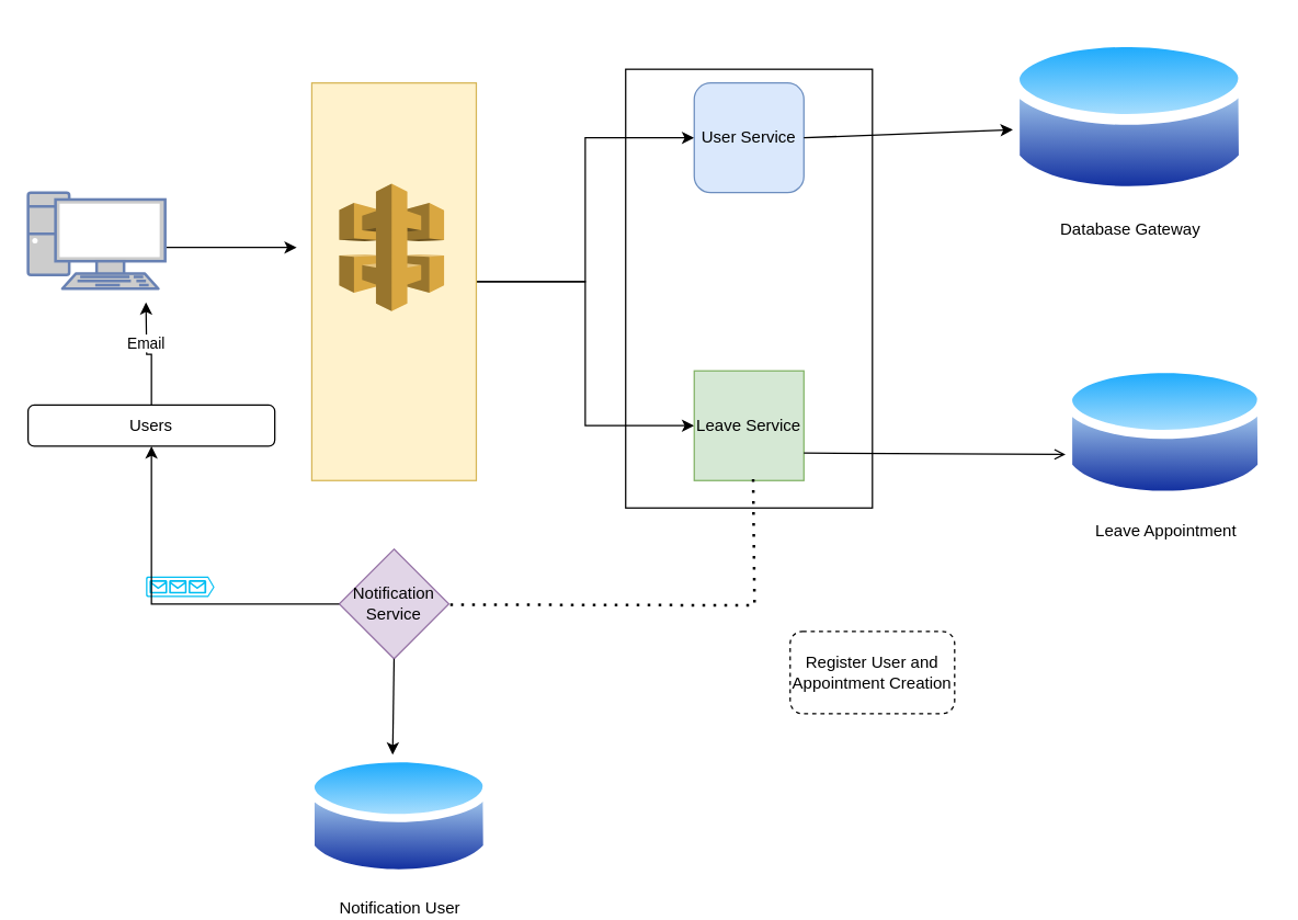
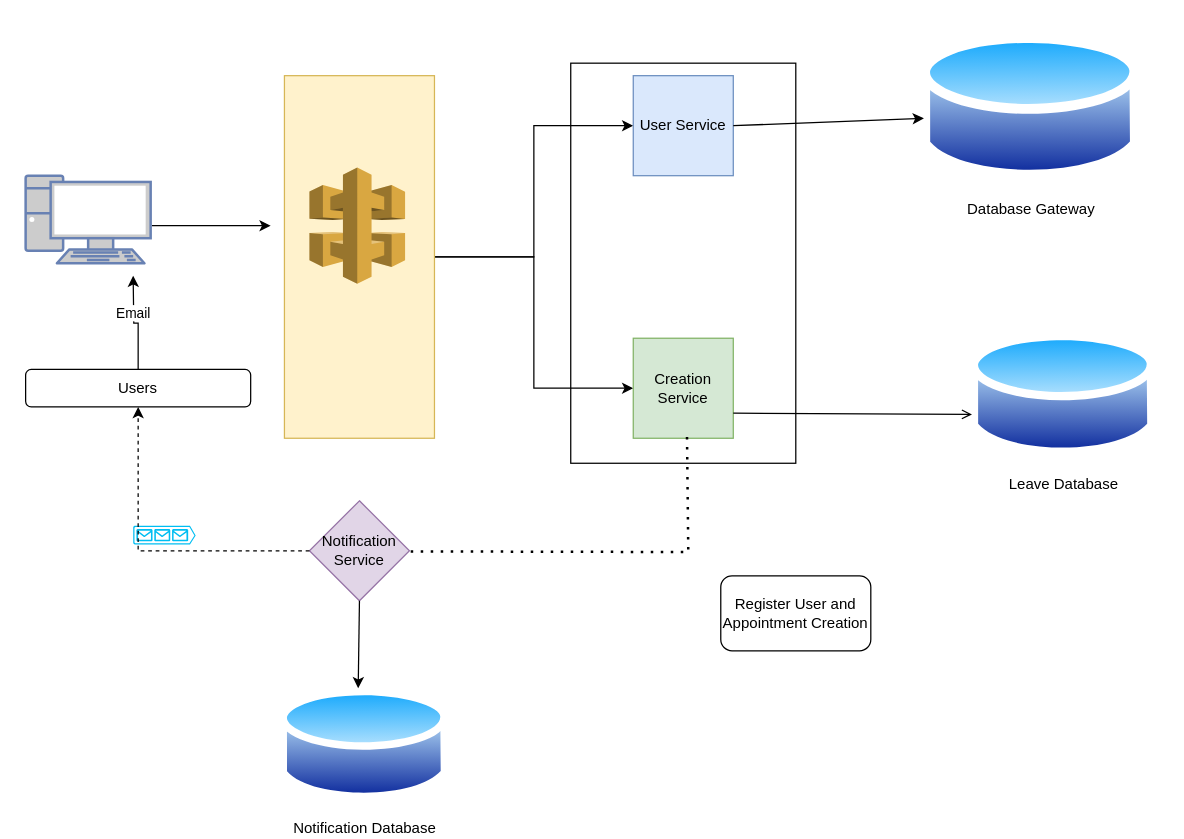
- <mxCell id="7" value="User Service" style="whiteSpace=wrap;html=1;aspect=fixed;fillColor=#dae8fc;strokeColor=#6c8ebf;rounded=1;" parent="1" vertex="1"><mxGeometry x="506" y="60" width="80" height="80" as="geometry" /></mxCell>
+ <mxCell id="7" value="User Service" style="whiteSpace=wrap;html=1;aspect=fixed;fillColor=#dae8fc;strokeColor=#6c8ebf;" parent="1" vertex="1"><mxGeometry x="506" y="60" width="80" height="80" as="geometry" /></mxCell>
- <mxCell id="8" value="Leave Service" style="whiteSpace=wrap;html=1;aspect=fixed;fillColor=#d5e8d4;strokeColor=#82b366;" parent="1" vertex="1"><mxGeometry x="506" y="270" width="80" height="80" as="geometry" /></mxCell>
+ <mxCell id="8" value="Creation Service" style="whiteSpace=wrap;html=1;aspect=fixed;fillColor=#d5e8d4;strokeColor=#82b366;" parent="1" vertex="1"><mxGeometry x="506" y="270" width="80" height="80" as="geometry" /></mxCell>
- <mxCell id="19" value="Leave Appointment" style="image;aspect=fixed;perimeter=ellipsePerimeter;html=1;align=center;shadow=0;dashed=0;spacingTop=3;image=img/lib/active_directory/database.svg;" vertex="1" parent="1"><mxGeometry x="775.59" y="260" width="148.65" height="110" as="geometry" /></mxCell>
+ <mxCell id="19" value="Leave Database" style="image;aspect=fixed;perimeter=ellipsePerimeter;html=1;align=center;shadow=0;dashed=0;spacingTop=3;image=img/lib/active_directory/database.svg;" vertex="1" parent="1"><mxGeometry x="775.59" y="260" width="148.65" height="110" as="geometry" /></mxCell>
- <mxCell id="24" value="" style="edgeStyle=orthogonalEdgeStyle;rounded=0;orthogonalLoop=1;jettySize=auto;html=1;" edge="1" parent="1" source="11" target="25"><mxGeometry relative="1" as="geometry"><mxPoint y="220" as="targetPoint" x="106" /><mxPoint x="247" y="440" as="sourcePoint" /></mxGeometry></mxCell>
+ <mxCell id="24" value="" style="edgeStyle=orthogonalEdgeStyle;rounded=0;orthogonalLoop=1;jettySize=auto;html=1;dashed=1;" edge="1" parent="1" source="11" target="25"><mxGeometry relative="1" as="geometry"><mxPoint y="220" as="targetPoint" x="106" /><mxPoint x="247" y="440" as="sourcePoint" /></mxGeometry></mxCell>
- <mxCell id="23" value="Register User and Appointment Creation" style="rounded=1;whiteSpace=wrap;html=1;dashed=1;" vertex="1" parent="1"><mxGeometry x="576" y="460" width="120" height="60" as="geometry" /></mxCell>
+ <mxCell id="23" value="Register User and Appointment Creation" style="rounded=1;whiteSpace=wrap;html=1;" vertex="1" parent="1"><mxGeometry x="576" y="460" width="120" height="60" as="geometry" /></mxCell>
- <mxCell id="21" value="Notification User" style="image;aspect=fixed;perimeter=ellipsePerimeter;html=1;align=center;shadow=0;dashed=0;spacingTop=3;image=img/lib/active_directory/database.svg;" vertex="1" parent="1"><mxGeometry x="223.43" y="545" width="135.14" height="100" as="geometry" /></mxCell>
+ <mxCell id="21" value="Notification Database" style="image;aspect=fixed;perimeter=ellipsePerimeter;html=1;align=center;shadow=0;dashed=0;spacingTop=3;image=img/lib/active_directory/database.svg;" vertex="1" parent="1"><mxGeometry x="223.43" y="545" width="135.14" height="100" as="geometry" /></mxCell>
